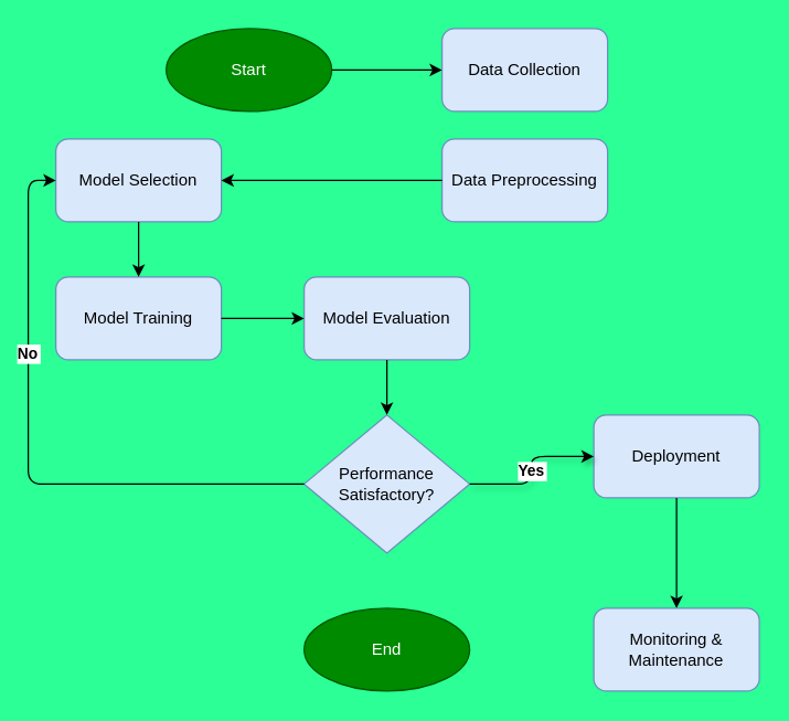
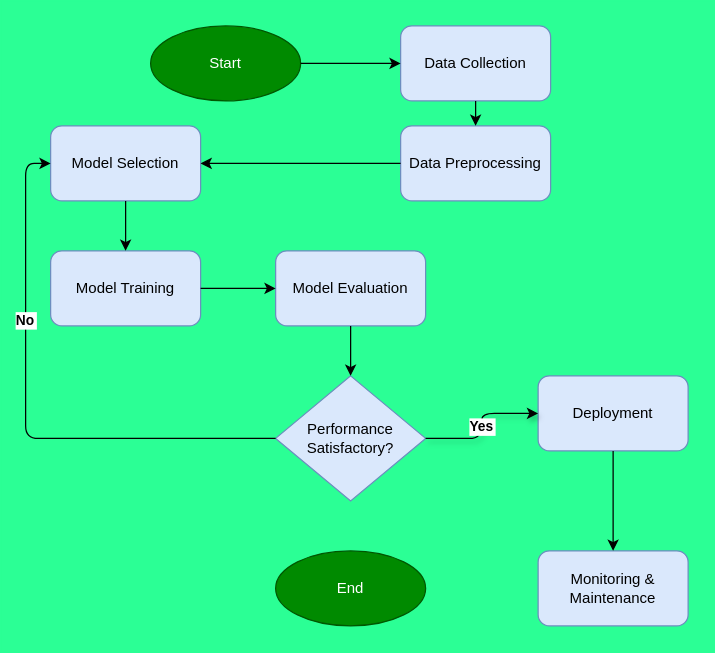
+ <mxCell id="13" value="" style="edgeStyle=orthogonalEdgeStyle;" parent="1" source="3" target="4" edge="1"><mxGeometry relative="1" as="geometry" /></mxCell>
